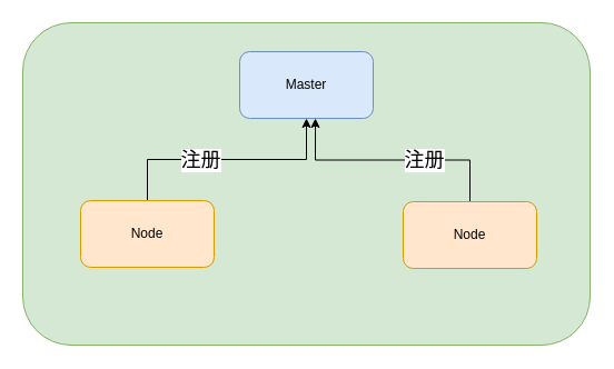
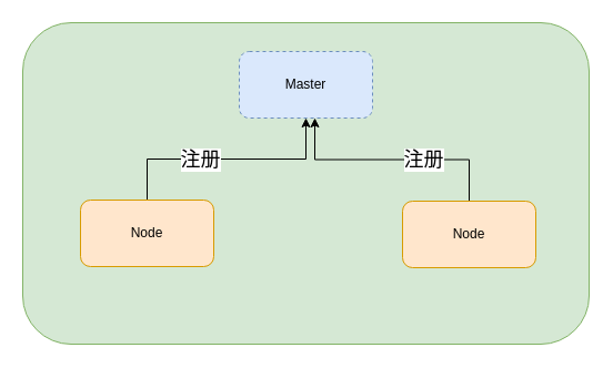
- <mxCell id="3" value="Master" style="rounded=1;whiteSpace=wrap;html=1;fillColor=#dae8fc;strokeColor=#6c8ebf;" parent="1" vertex="1"><mxGeometry x="215" y="46" width="120" height="60" as="geometry" /></mxCell>
+ <mxCell id="3" value="Master" style="rounded=1;whiteSpace=wrap;html=1;fillColor=#dae8fc;strokeColor=#6c8ebf;dashed=1;" parent="1" vertex="1"><mxGeometry x="215" y="46" width="120" height="60" as="geometry" /></mxCell>
